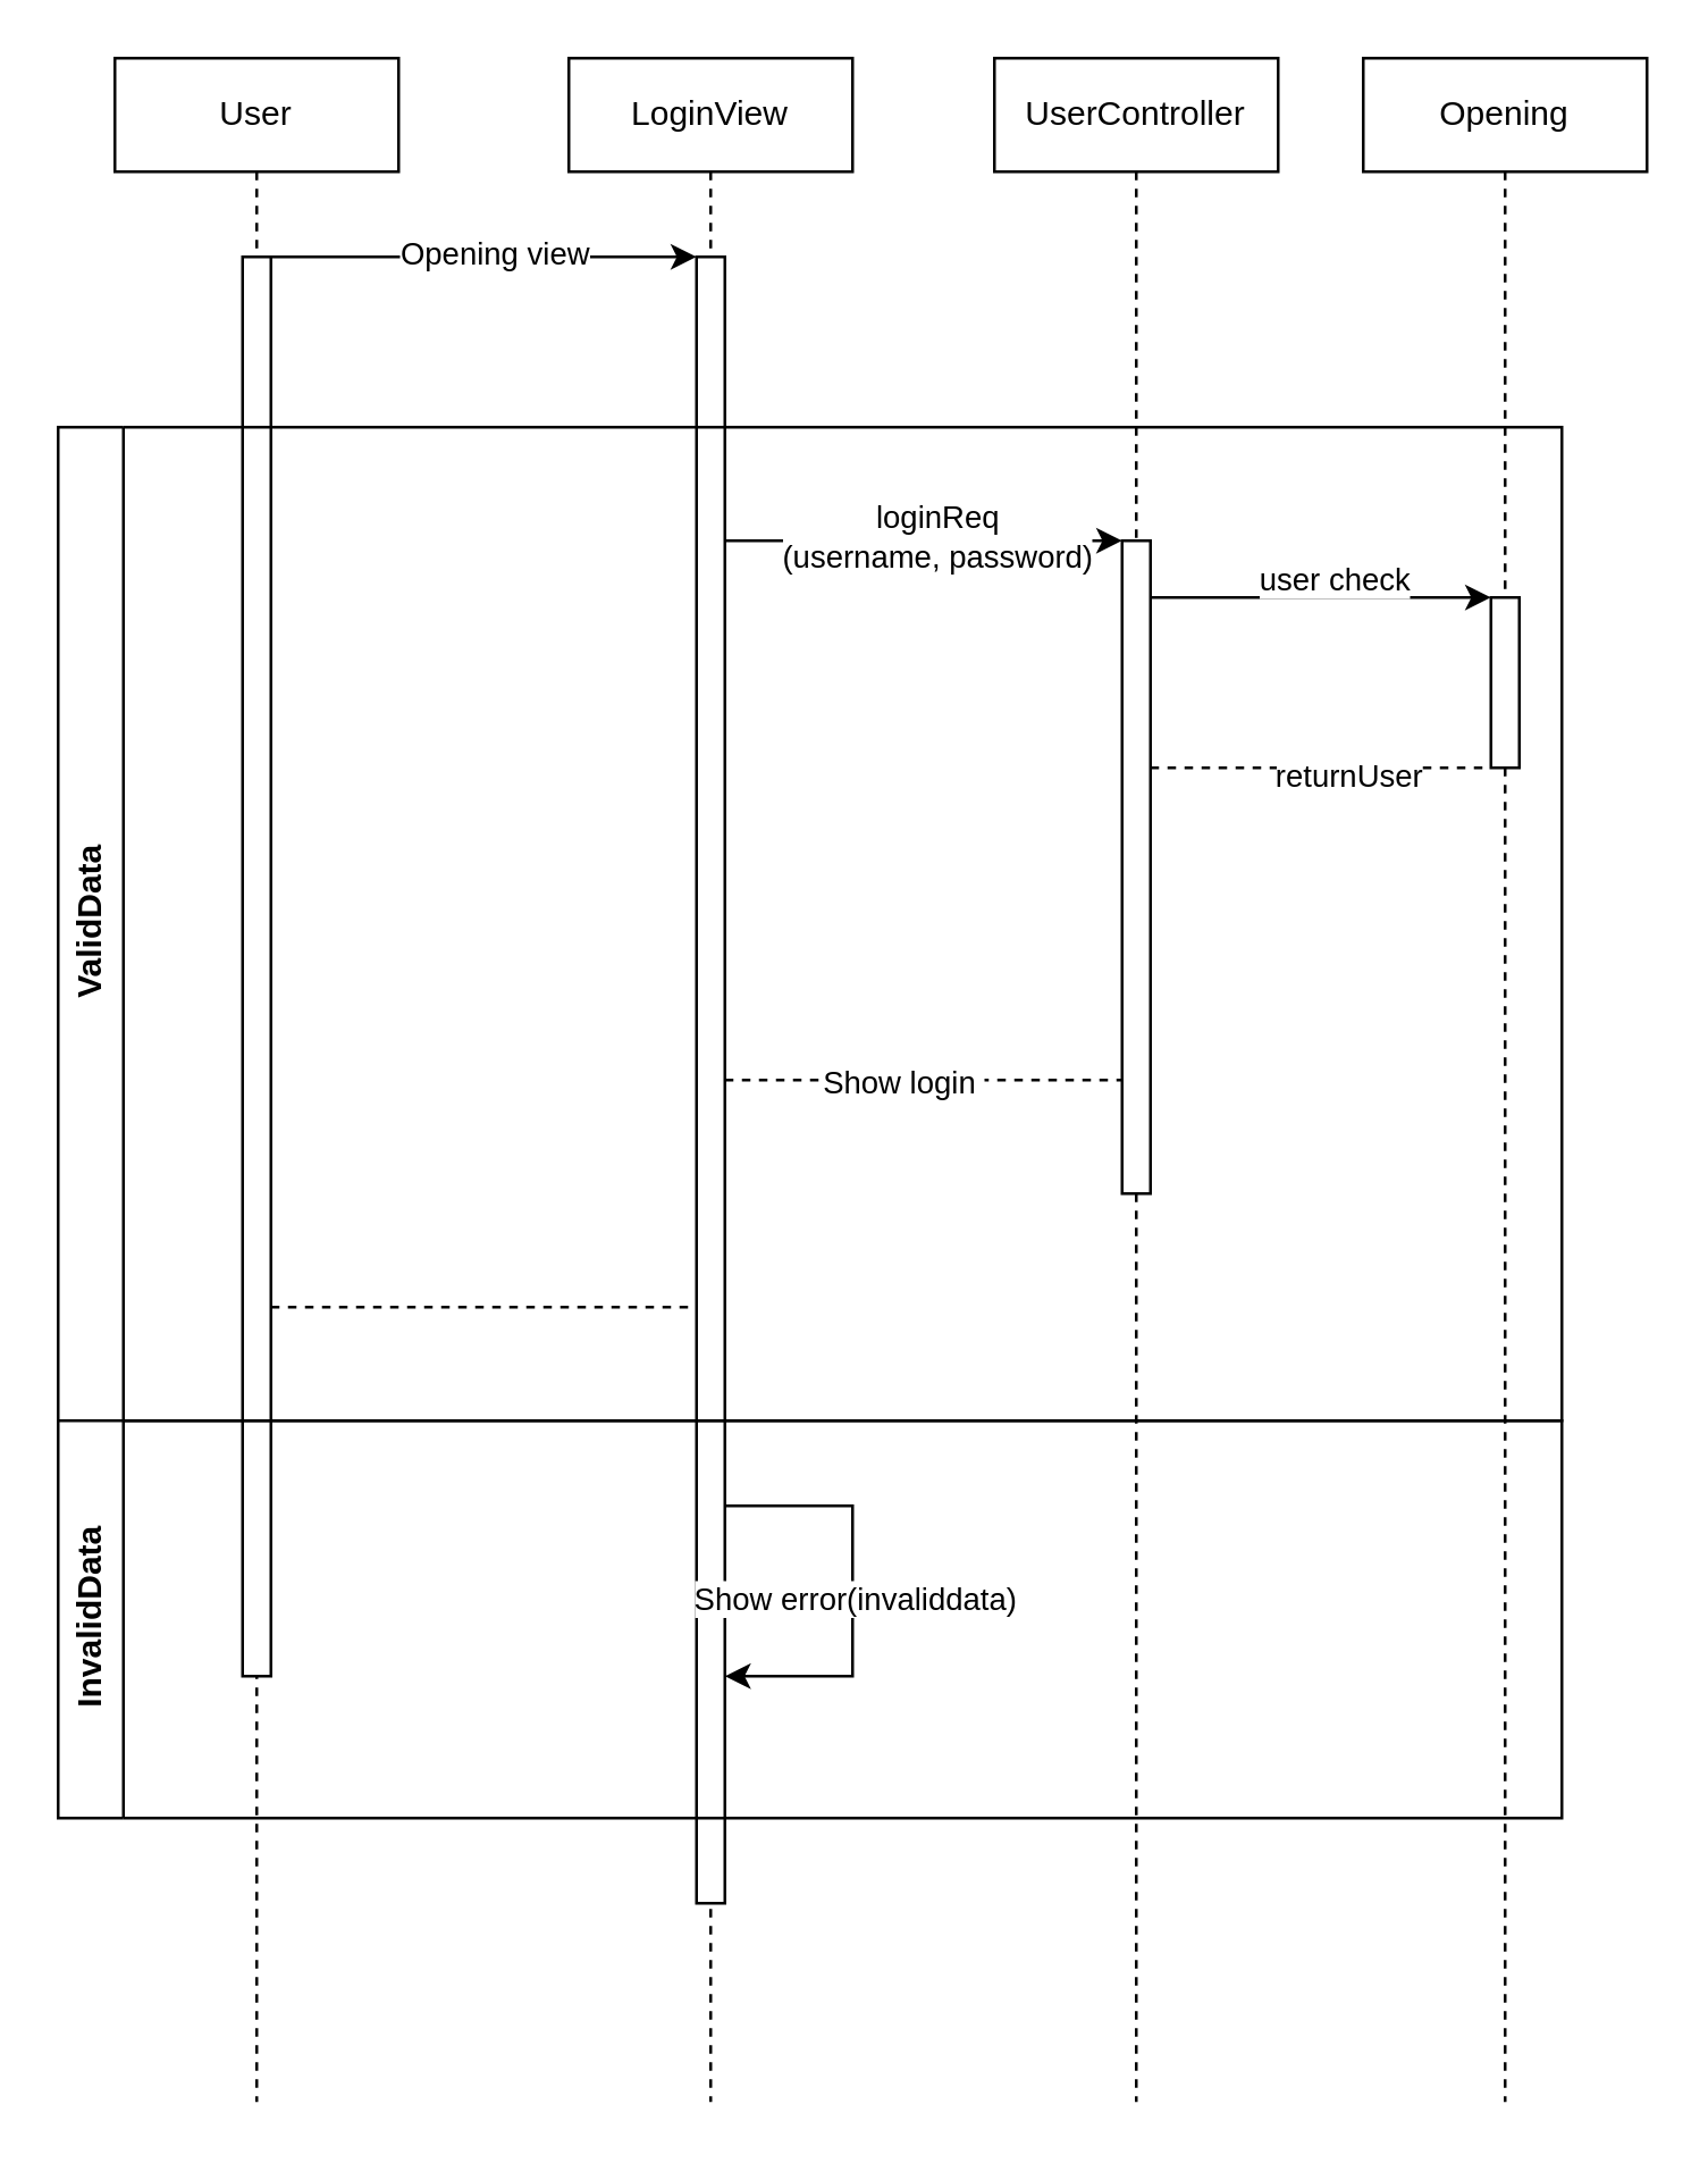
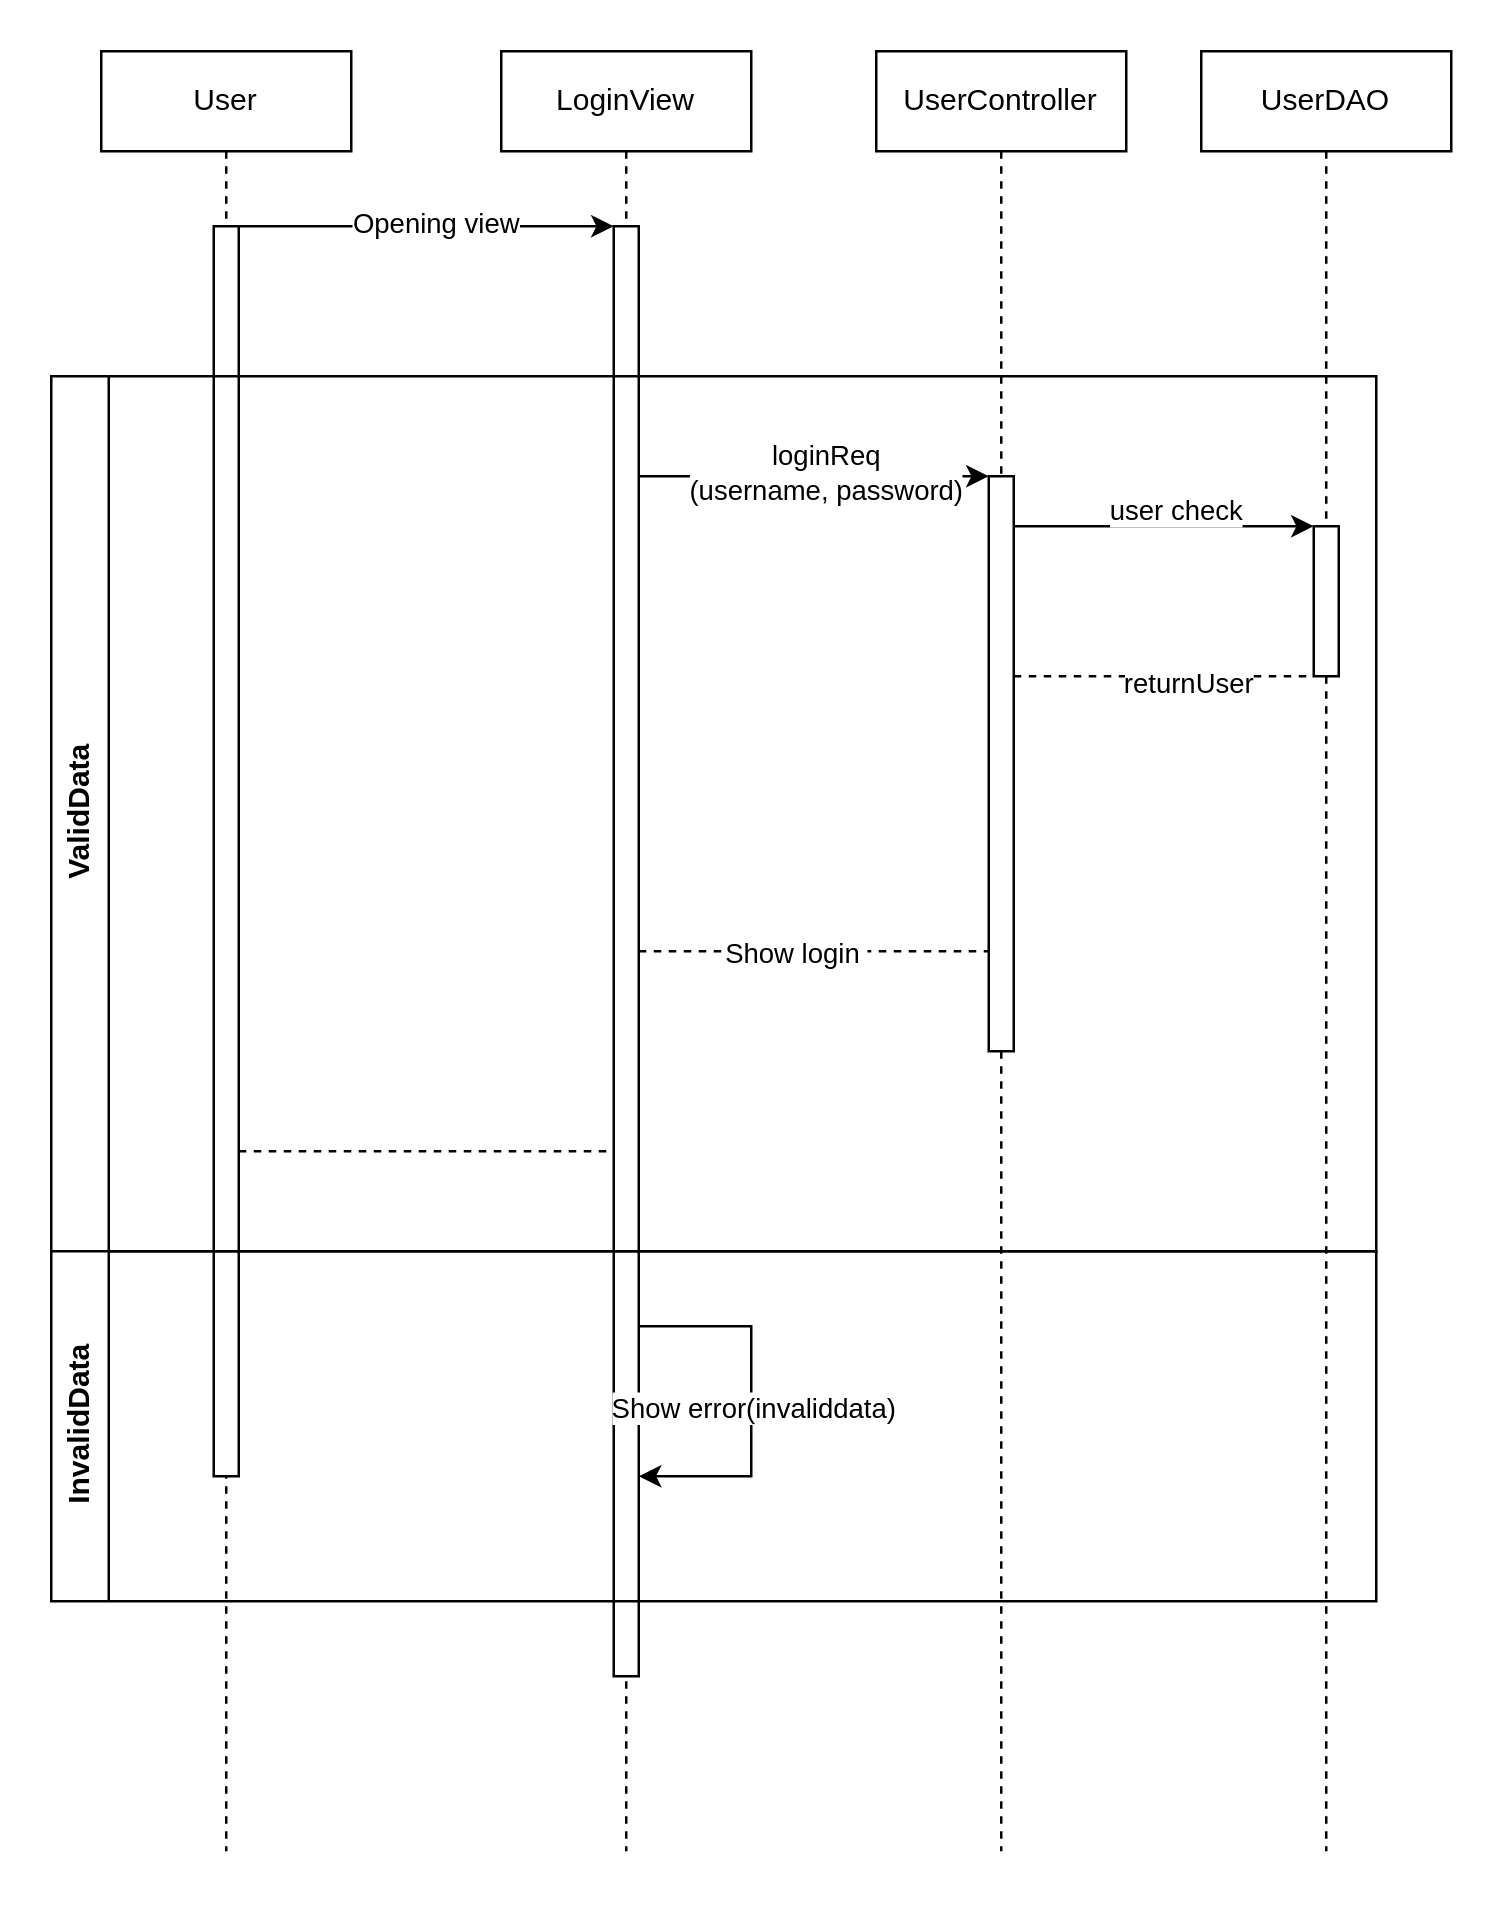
- <mxCell id="10" value="Opening" style="shape=umlLifeline;perimeter=lifelinePerimeter;whiteSpace=wrap;html=1;container=0;dropTarget=0;collapsible=0;recursiveResize=0;outlineConnect=0;portConstraint=eastwest;newEdgeStyle={&quot;edgeStyle&quot;:&quot;elbowEdgeStyle&quot;,&quot;elbow&quot;:&quot;vertical&quot;,&quot;curved&quot;:0,&quot;rounded&quot;:0};" vertex="1" parent="1"><mxGeometry x="480" y="20" width="100" height="720" as="geometry" /></mxCell>
+ <mxCell id="10" value="UserDAO" style="shape=umlLifeline;perimeter=lifelinePerimeter;whiteSpace=wrap;html=1;container=0;dropTarget=0;collapsible=0;recursiveResize=0;outlineConnect=0;portConstraint=eastwest;newEdgeStyle={&quot;edgeStyle&quot;:&quot;elbowEdgeStyle&quot;,&quot;elbow&quot;:&quot;vertical&quot;,&quot;curved&quot;:0,&quot;rounded&quot;:0};" vertex="1" parent="1"><mxGeometry x="480" y="20" width="100" height="720" as="geometry" /></mxCell>
